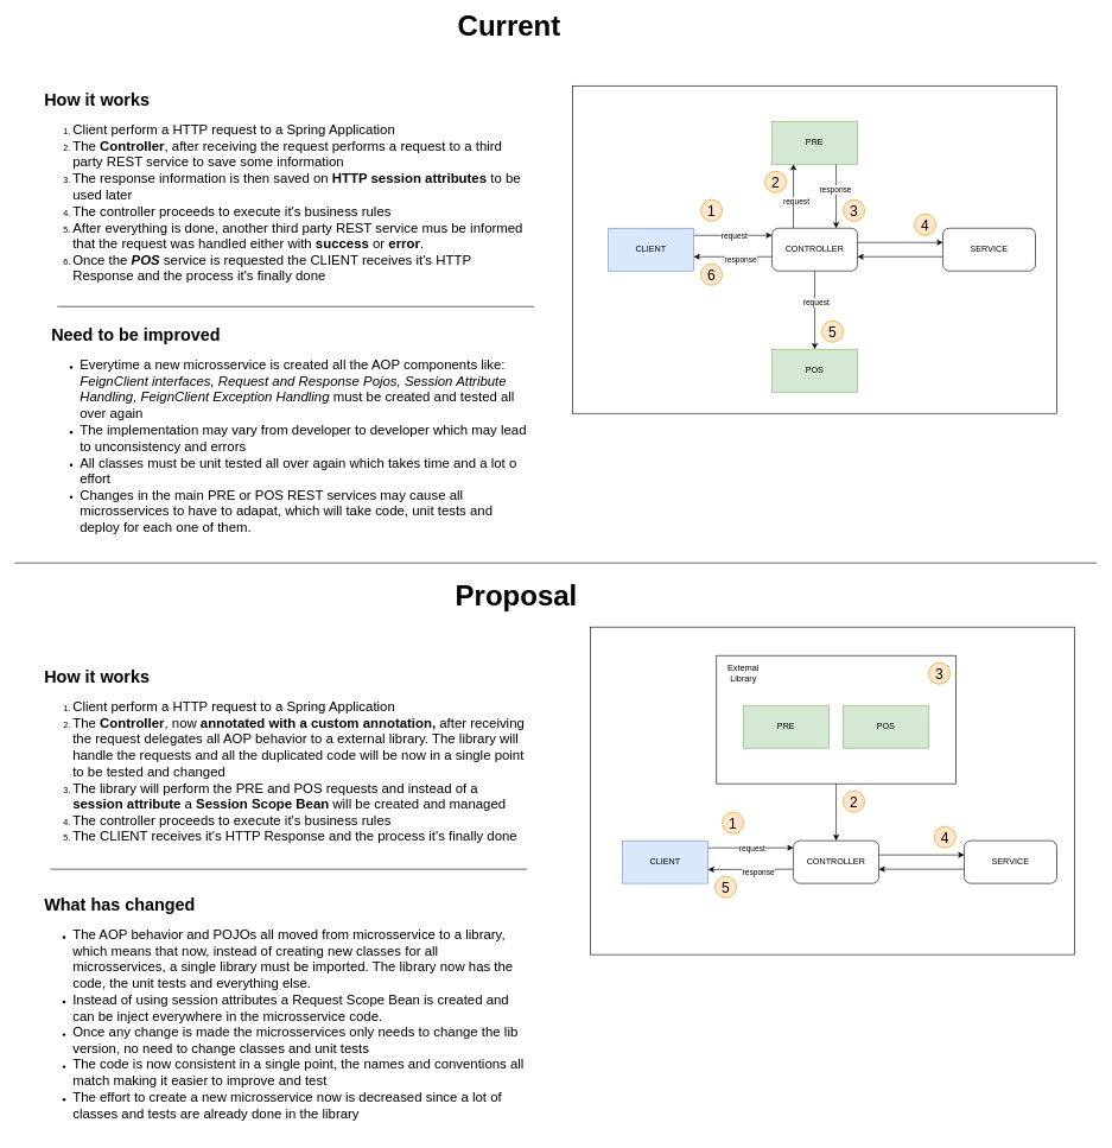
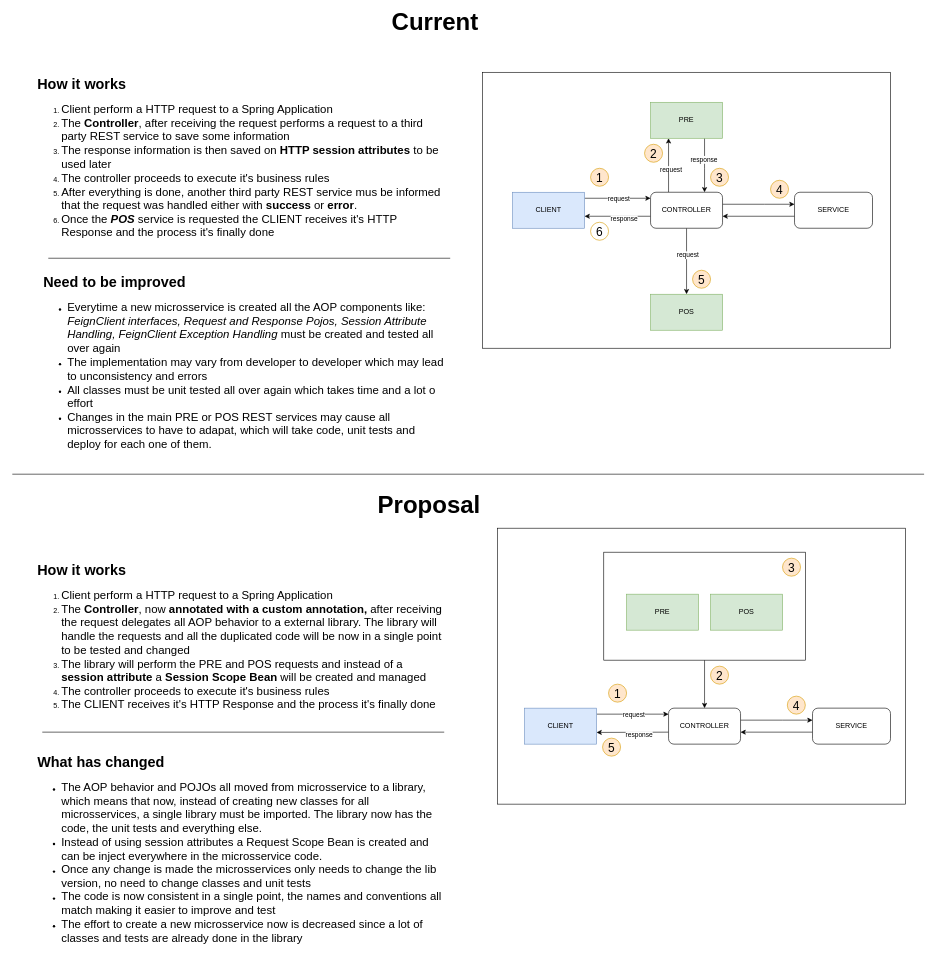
- <mxCell id="54" value="&lt;b&gt;&lt;font style=&quot;font-size: 40px;&quot;&gt;Current&lt;/font&gt;&lt;/b&gt;" style="text;html=1;align=center;verticalAlign=middle;whiteSpace=wrap;rounded=0;" vertex="1" parent="1"><mxGeometry x="570" y="20" width="290" height="30" as="geometry" /></mxCell>
+ <mxCell id="54" value="&lt;b&gt;&lt;font style=&quot;font-size: 40px;&quot;&gt;Current&lt;/font&gt;&lt;/b&gt;" style="text;html=1;align=center;verticalAlign=middle;whiteSpace=wrap;rounded=0;" vertex="1" parent="1"><mxGeometry x="580" y="20" width="290" height="30" as="geometry" /></mxCell>
- <mxCell id="28" value="&lt;font style=&quot;font-size: 20px;&quot;&gt;6&lt;/font&gt;" style="ellipse;whiteSpace=wrap;html=1;aspect=fixed;fillColor=#ffe6cc;strokeColor=#d79b00;" parent="1" vertex="1"><mxGeometry x="984" y="370" width="30" height="30" as="geometry" /></mxCell>
+ <mxCell id="28" value="&lt;font style=&quot;font-size: 20px;&quot;&gt;6&lt;/font&gt;" style="ellipse;whiteSpace=wrap;html=1;aspect=fixed;fillColor=#ffffff;strokeColor=#d79b00;" parent="1" vertex="1"><mxGeometry x="984" y="370" width="30" height="30" as="geometry" /></mxCell>
- <mxCell id="33" value="&lt;b&gt;&lt;font style=&quot;font-size: 40px;&quot;&gt;Proposal&lt;/font&gt;&lt;/b&gt;" style="text;html=1;align=center;verticalAlign=middle;whiteSpace=wrap;rounded=0;" parent="1" vertex="1"><mxGeometry x="580" y="820" width="290" height="30" as="geometry" /></mxCell>
+ <mxCell id="33" value="&lt;b&gt;&lt;font style=&quot;font-size: 40px;&quot;&gt;Proposal&lt;/font&gt;&lt;/b&gt;" style="text;html=1;align=center;verticalAlign=middle;whiteSpace=wrap;rounded=0;" parent="1" vertex="1"><mxGeometry x="570" y="825" width="290" height="30" as="geometry" /></mxCell>
- <mxCell id="47" value="External Library" style="text;html=1;align=center;verticalAlign=middle;whiteSpace=wrap;rounded=0;" parent="1" vertex="1"><mxGeometry x="1014" y="930" width="60" height="30" as="geometry" /></mxCell>
